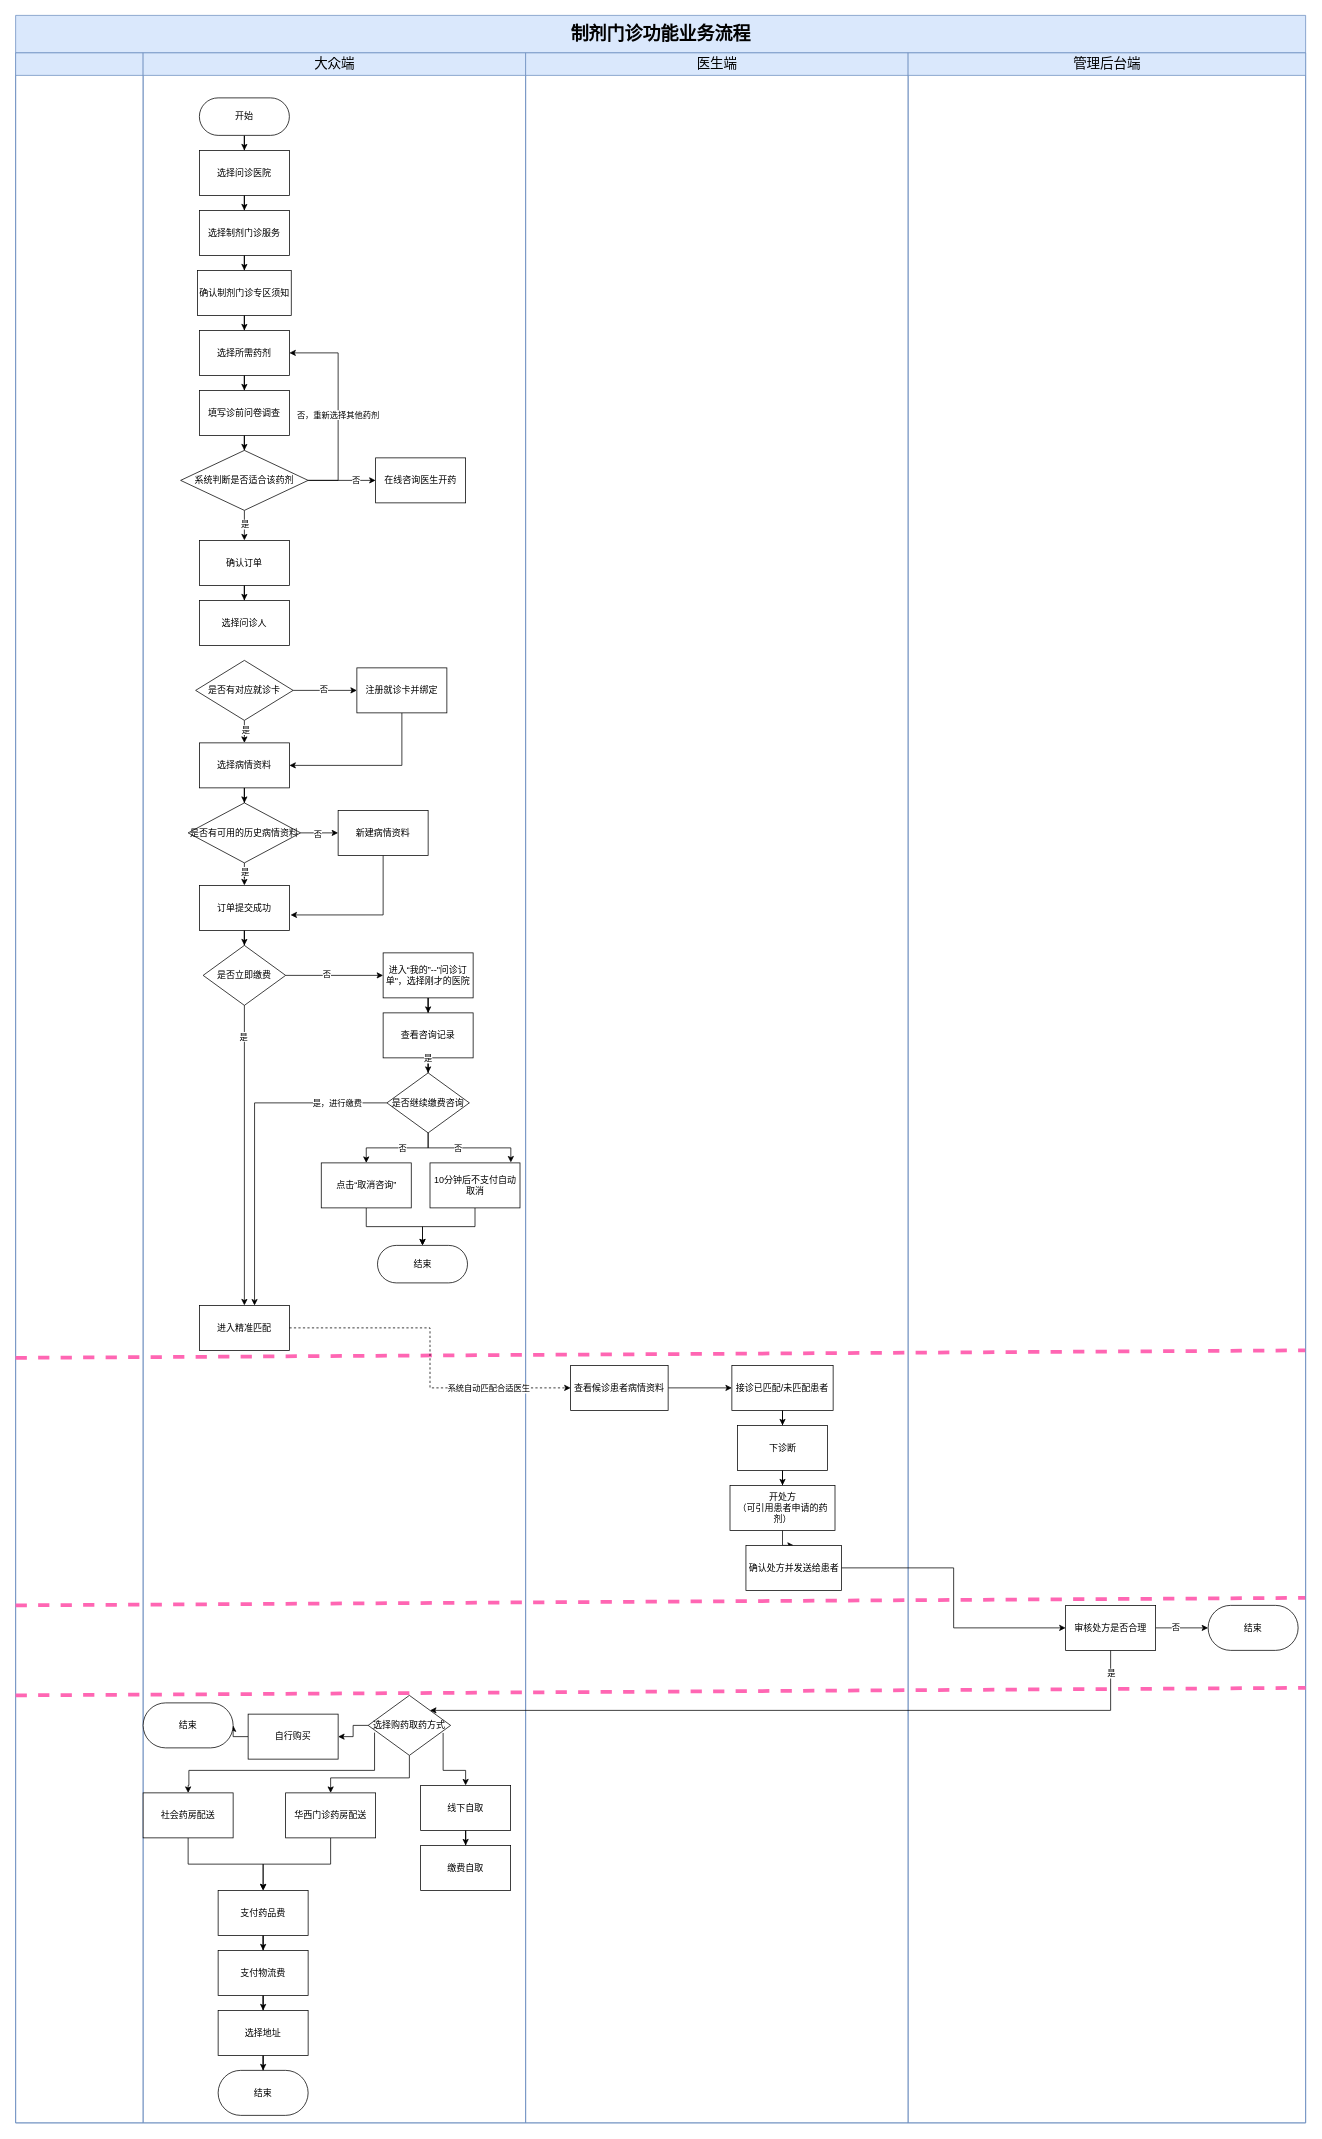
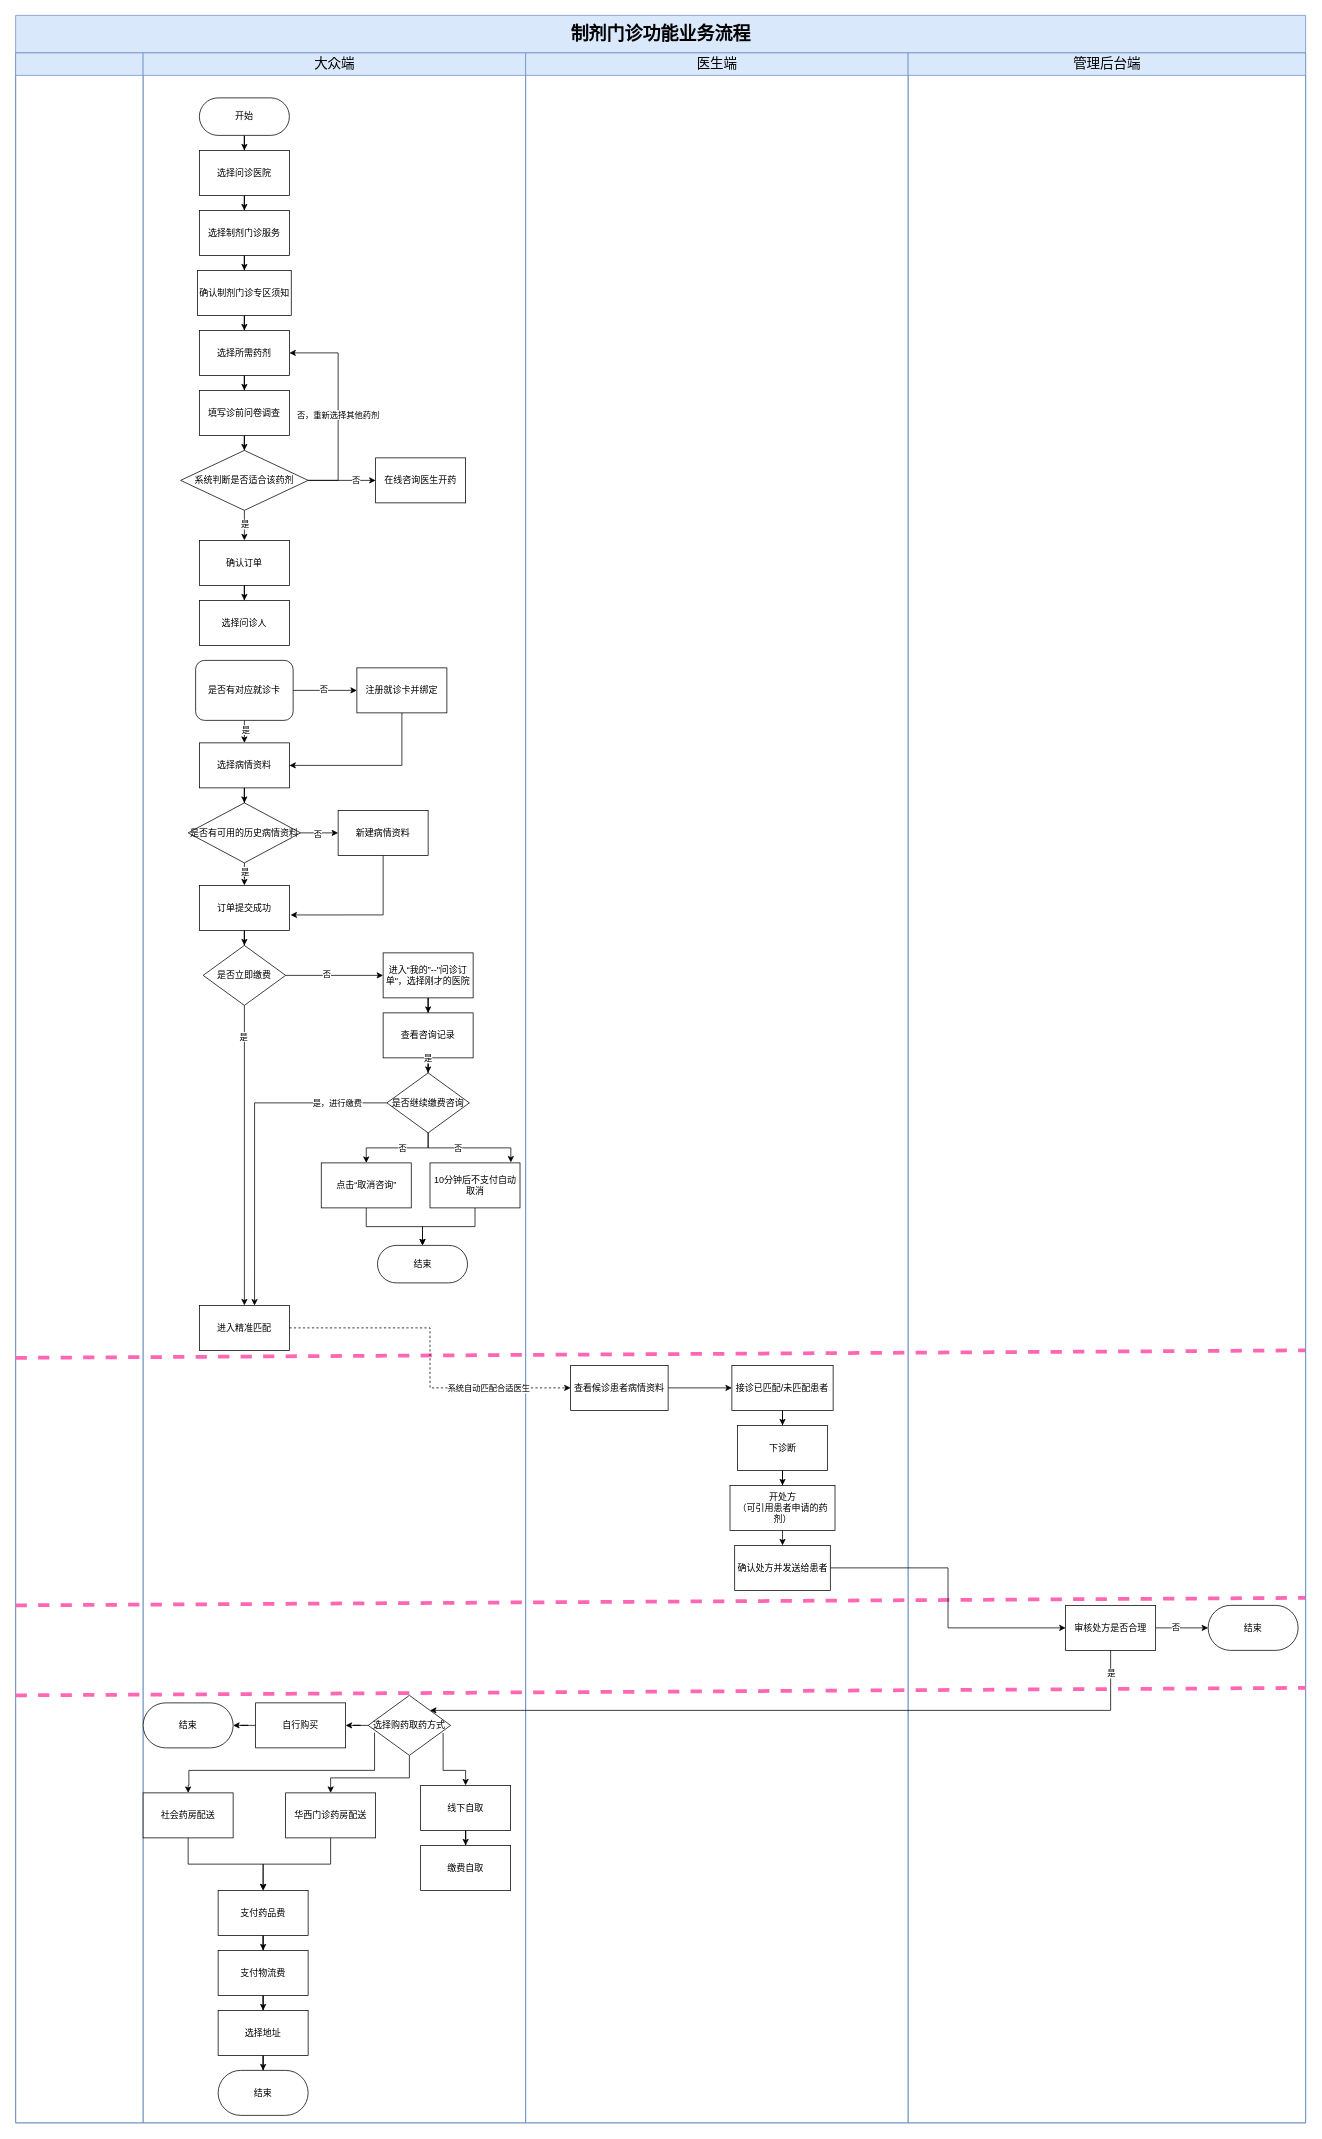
- <mxCell id="34" value="是否有对应就诊卡" style="rhombus;whiteSpace=wrap;html=1;rounded=0;" parent="6" vertex="1"><mxGeometry x="70" y="810" width="130" height="80" as="geometry" /></mxCell>
+ <mxCell id="34" value="是否有对应就诊卡" style="whiteSpace=wrap;html=1;rounded=1;" parent="6" vertex="1"><mxGeometry x="70" y="810" width="130" height="80" as="geometry" /></mxCell>
- <mxCell id="102" value="确认处方并发送给患者" style="whiteSpace=wrap;html=1;rounded=0;" vertex="1" parent="93"><mxGeometry x="293.75" y="1990" width="127.5" height="60" as="geometry" /></mxCell>
+ <mxCell id="102" value="确认处方并发送给患者" style="whiteSpace=wrap;html=1;rounded=0;" vertex="1" parent="93"><mxGeometry x="278.75" y="1990" width="127.5" height="60" as="geometry" /></mxCell>
- <mxCell id="77" value="自行购买" style="whiteSpace=wrap;html=1;" vertex="1" parent="6"><mxGeometry x="140" y="2215" width="120" height="60" as="geometry" /></mxCell>
+ <mxCell id="77" value="自行购买" style="whiteSpace=wrap;html=1;" vertex="1" parent="6"><mxGeometry x="150" y="2200" width="120" height="60" as="geometry" /></mxCell>
